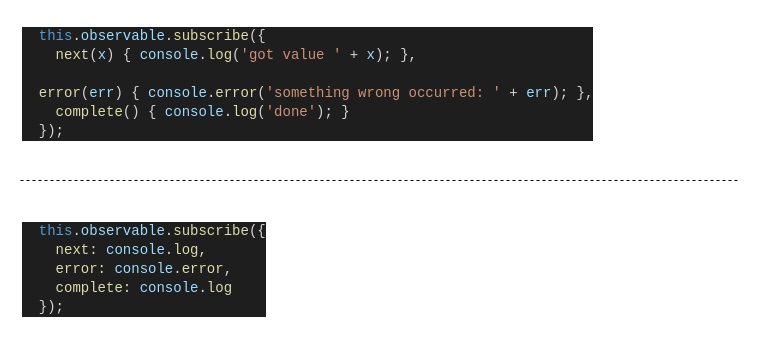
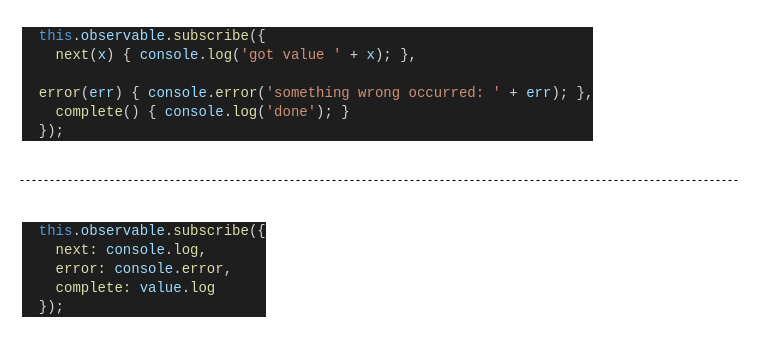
- <mxCell id="4" value="&lt;div style=&quot;color: rgb(212 , 212 , 212) ; background-color: rgb(30 , 30 , 30) ; font-family: &amp;#34;consolas&amp;#34; , &amp;#34;courier new&amp;#34; , monospace ; font-weight: normal ; font-size: 14px ; line-height: 19px&quot;&gt;&lt;div&gt;&lt;span style=&quot;color: #569cd6&quot;&gt;&amp;nbsp; this&lt;/span&gt;&lt;span style=&quot;color: #d4d4d4&quot;&gt;.&lt;/span&gt;&lt;span style=&quot;color: #9cdcfe&quot;&gt;observable&lt;/span&gt;&lt;span style=&quot;color: #d4d4d4&quot;&gt;.&lt;/span&gt;&lt;span style=&quot;color: #dcdcaa&quot;&gt;subscribe&lt;/span&gt;&lt;span style=&quot;color: #d4d4d4&quot;&gt;({&lt;/span&gt;&lt;/div&gt;&lt;div&gt;&lt;span style=&quot;color: #d4d4d4&quot;&gt;&amp;nbsp; &amp;nbsp;&amp;nbsp;&lt;/span&gt;&lt;span style=&quot;color: #dcdcaa&quot;&gt;next:&amp;nbsp;&lt;/span&gt;&lt;span style=&quot;color: #9cdcfe&quot;&gt;console&lt;/span&gt;&lt;span style=&quot;color: #d4d4d4&quot;&gt;.&lt;/span&gt;&lt;span style=&quot;color: #dcdcaa&quot;&gt;log&lt;/span&gt;&lt;span style=&quot;color: #d4d4d4&quot;&gt;,&lt;/span&gt;&lt;/div&gt;&lt;div&gt;&lt;span style=&quot;color: #d4d4d4&quot;&gt;&amp;nbsp; &amp;nbsp;&amp;nbsp;&lt;/span&gt;&lt;span style=&quot;color: #dcdcaa&quot;&gt;error:&lt;/span&gt;&lt;span style=&quot;color: #d4d4d4&quot;&gt;&amp;nbsp;&lt;/span&gt;&lt;span style=&quot;color: #9cdcfe&quot;&gt;console&lt;/span&gt;&lt;span style=&quot;color: #d4d4d4&quot;&gt;.&lt;/span&gt;&lt;span style=&quot;color: #dcdcaa&quot;&gt;error&lt;/span&gt;&lt;span style=&quot;color: #d4d4d4&quot;&gt;,&lt;/span&gt;&lt;/div&gt;&lt;div&gt;&lt;span style=&quot;color: #d4d4d4&quot;&gt;&amp;nbsp; &amp;nbsp;&amp;nbsp;&lt;/span&gt;&lt;span style=&quot;color: #dcdcaa&quot;&gt;complete:&lt;/span&gt;&lt;span style=&quot;color: #d4d4d4&quot;&gt;&amp;nbsp;&lt;/span&gt;&lt;span style=&quot;color: #9cdcfe&quot;&gt;console&lt;/span&gt;&lt;span style=&quot;color: #d4d4d4&quot;&gt;.&lt;/span&gt;&lt;span style=&quot;color: #dcdcaa&quot;&gt;log&lt;/span&gt;&lt;/div&gt;&lt;div&gt;&lt;span style=&quot;color: #d4d4d4&quot;&gt;&amp;nbsp; });&lt;/span&gt;&lt;/div&gt;&lt;/div&gt;" style="text;whiteSpace=wrap;html=1;" parent="1" vertex="1"><mxGeometry x="20" y="215" width="550" height="110" as="geometry" /></mxCell>
+ <mxCell id="4" value="&lt;div style=&quot;color: rgb(212 , 212 , 212) ; background-color: rgb(30 , 30 , 30) ; font-family: &amp;#34;consolas&amp;#34; , &amp;#34;courier new&amp;#34; , monospace ; font-weight: normal ; font-size: 14px ; line-height: 19px&quot;&gt;&lt;div&gt;&lt;span style=&quot;color: #569cd6&quot;&gt;&amp;nbsp; this&lt;/span&gt;&lt;span style=&quot;color: #d4d4d4&quot;&gt;.&lt;/span&gt;&lt;span style=&quot;color: #9cdcfe&quot;&gt;observable&lt;/span&gt;&lt;span style=&quot;color: #d4d4d4&quot;&gt;.&lt;/span&gt;&lt;span style=&quot;color: #dcdcaa&quot;&gt;subscribe&lt;/span&gt;&lt;span style=&quot;color: #d4d4d4&quot;&gt;({&lt;/span&gt;&lt;/div&gt;&lt;div&gt;&lt;span style=&quot;color: #d4d4d4&quot;&gt;&amp;nbsp; &amp;nbsp;&amp;nbsp;&lt;/span&gt;&lt;span style=&quot;color: #dcdcaa&quot;&gt;next:&amp;nbsp;&lt;/span&gt;&lt;span style=&quot;color: #9cdcfe&quot;&gt;console&lt;/span&gt;&lt;span style=&quot;color: #d4d4d4&quot;&gt;.&lt;/span&gt;&lt;span style=&quot;color: #dcdcaa&quot;&gt;log&lt;/span&gt;&lt;span style=&quot;color: #d4d4d4&quot;&gt;,&lt;/span&gt;&lt;/div&gt;&lt;div&gt;&lt;span style=&quot;color: #d4d4d4&quot;&gt;&amp;nbsp; &amp;nbsp;&amp;nbsp;&lt;/span&gt;&lt;span style=&quot;color: #dcdcaa&quot;&gt;error:&lt;/span&gt;&lt;span style=&quot;color: #d4d4d4&quot;&gt;&amp;nbsp;&lt;/span&gt;&lt;span style=&quot;color: #9cdcfe&quot;&gt;console&lt;/span&gt;&lt;span style=&quot;color: #d4d4d4&quot;&gt;.&lt;/span&gt;&lt;span style=&quot;color: #dcdcaa&quot;&gt;error&lt;/span&gt;&lt;span style=&quot;color: #d4d4d4&quot;&gt;,&lt;/span&gt;&lt;/div&gt;&lt;div&gt;&lt;span style=&quot;color: #d4d4d4&quot;&gt;&amp;nbsp; &amp;nbsp;&amp;nbsp;&lt;/span&gt;&lt;span style=&quot;color: #dcdcaa&quot;&gt;complete:&lt;/span&gt;&lt;span style=&quot;color: #d4d4d4&quot;&gt;&amp;nbsp;&lt;/span&gt;&lt;span style=&quot;color: #9cdcfe&quot;&gt;value&lt;/span&gt;&lt;span style=&quot;color: #d4d4d4&quot;&gt;.&lt;/span&gt;&lt;span style=&quot;color: #dcdcaa&quot;&gt;log&lt;/span&gt;&lt;/div&gt;&lt;div&gt;&lt;span style=&quot;color: #d4d4d4&quot;&gt;&amp;nbsp; });&lt;/span&gt;&lt;/div&gt;&lt;/div&gt;" style="text;whiteSpace=wrap;html=1;" parent="1" vertex="1"><mxGeometry x="20" y="215" width="550" height="110" as="geometry" /></mxCell>
